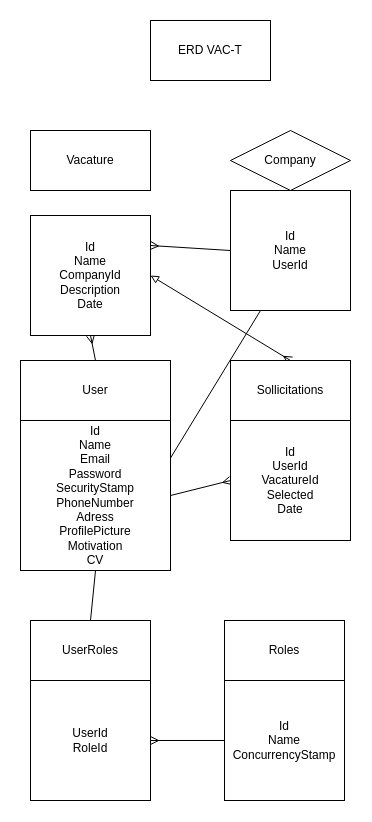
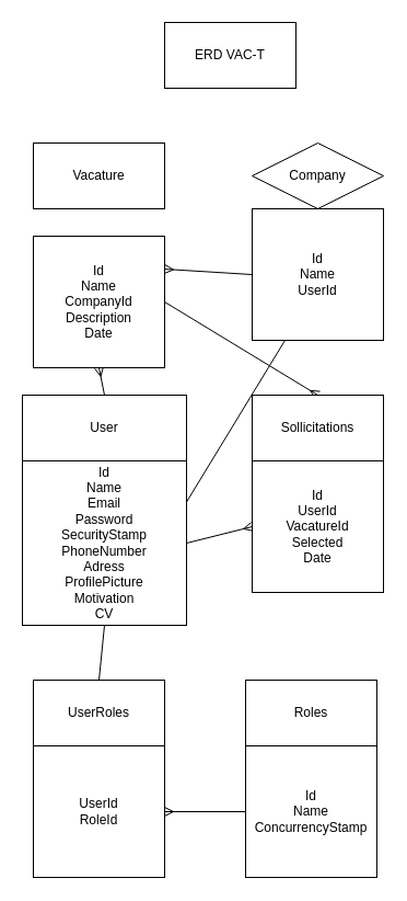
- <mxCell id="14" style="edgeStyle=none;html=1;exitX=0.5;exitY=0;exitDx=0;exitDy=0;entryX=1;entryY=0.5;entryDx=0;entryDy=0;endArrow=block;endFill=0;startArrow=ERmany;startFill=0;" parent="1" source="15" target="13" edge="1"><mxGeometry relative="1" as="geometry" /></mxCell>
+ <mxCell id="14" style="edgeStyle=none;html=1;exitX=0.5;exitY=0;exitDx=0;exitDy=0;entryX=1;entryY=0.5;entryDx=0;entryDy=0;endArrow=none;endFill=0;startArrow=ERmany;startFill=0;" parent="1" source="15" target="13" edge="1"><mxGeometry relative="1" as="geometry" /></mxCell>
